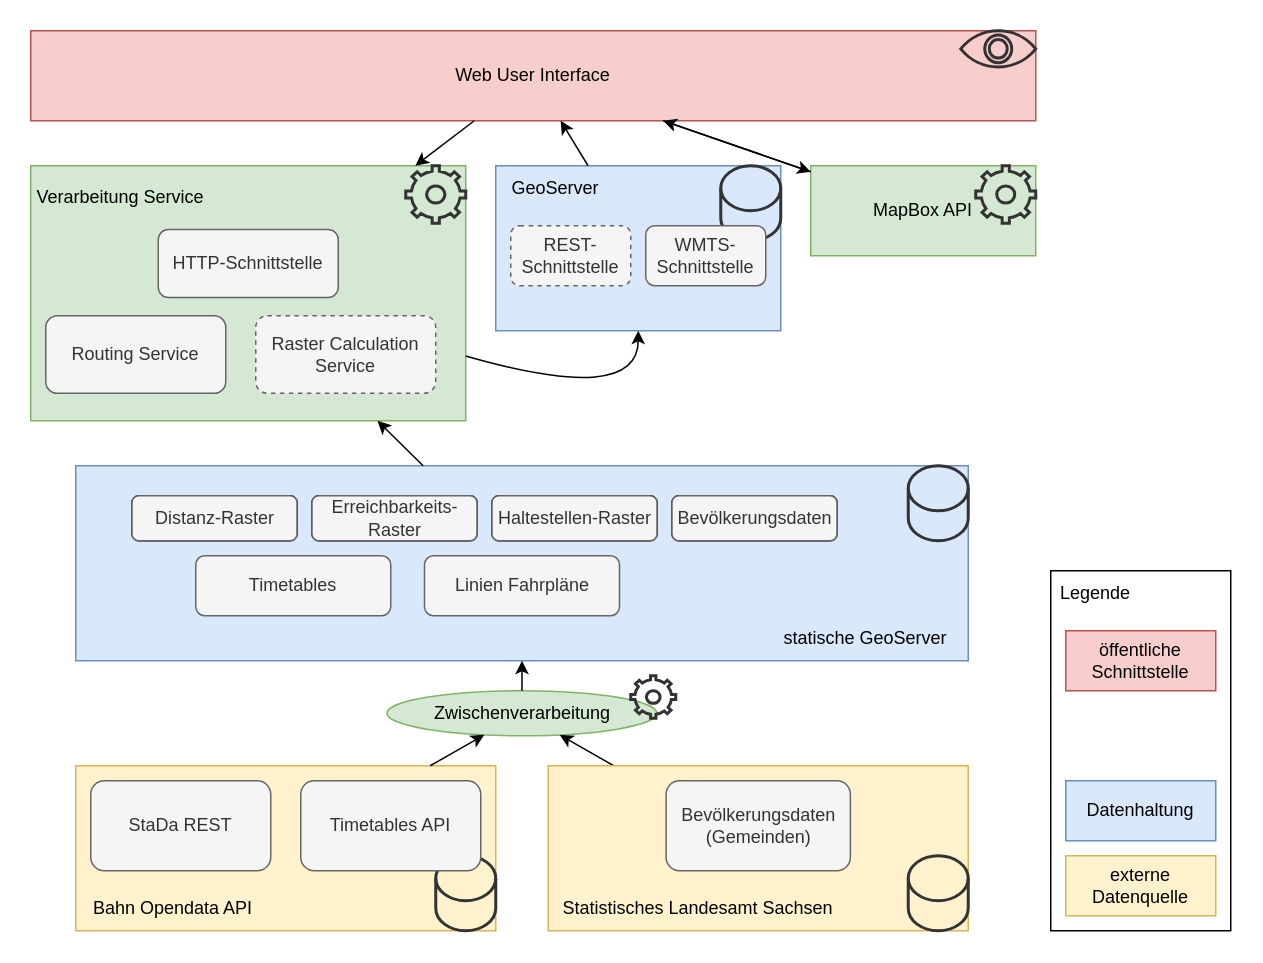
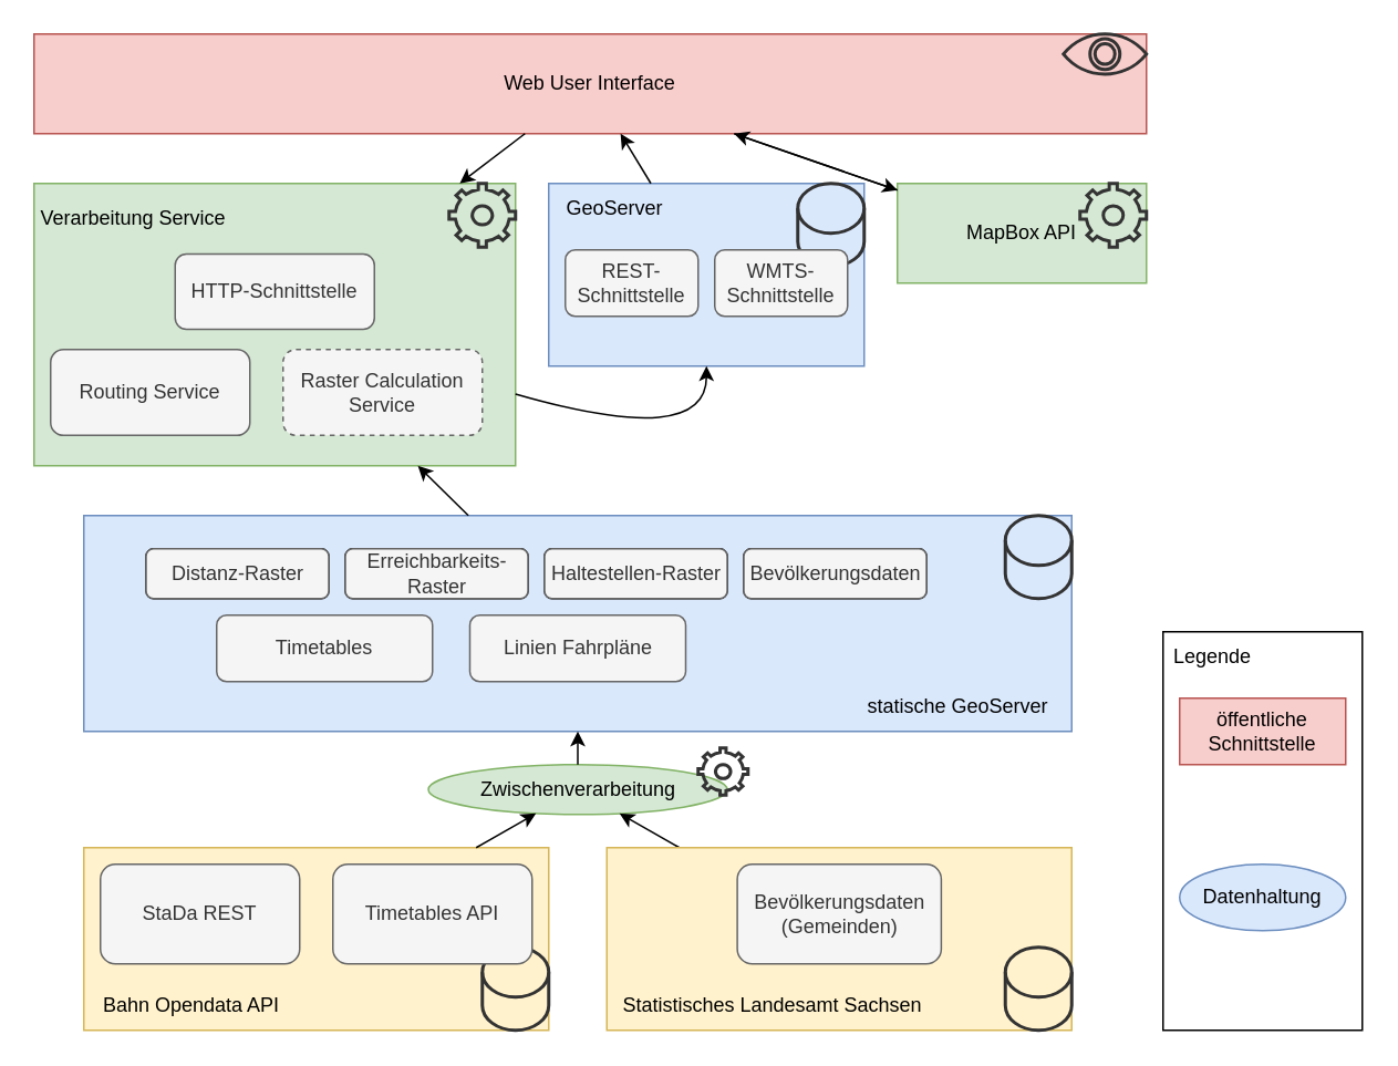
- <mxCell id="35" value="REST-Schnittstelle" style="rounded=1;whiteSpace=wrap;html=1;fillColor=#f5f5f5;fontColor=#333333;strokeColor=#666666;dashed=1;" parent="32" vertex="1"><mxGeometry x="10" y="40" width="80" height="40" as="geometry" /></mxCell>
+ <mxCell id="35" value="REST-Schnittstelle" style="rounded=1;whiteSpace=wrap;html=1;fillColor=#f5f5f5;fontColor=#333333;strokeColor=#666666;" parent="32" vertex="1"><mxGeometry x="10" y="40" width="80" height="40" as="geometry" /></mxCell>
- <mxCell id="55" value="Datenhaltung" style="rounded=0;whiteSpace=wrap;html=1;fillColor=#dae8fc;strokeColor=#6c8ebf;" vertex="1" parent="52"><mxGeometry x="10" y="140" width="100" height="40" as="geometry" /></mxCell>
+ <mxCell id="55" value="Datenhaltung" style="ellipse;whiteSpace=wrap;html=1;fillColor=#dae8fc;strokeColor=#6c8ebf;" vertex="1" parent="52"><mxGeometry x="10" y="140" width="100" height="40" as="geometry" /></mxCell>
- <mxCell id="56" value="externe Datenquelle" style="rounded=0;whiteSpace=wrap;html=1;fillColor=#fff2cc;strokeColor=#d6b656;" vertex="1" parent="52"><mxGeometry x="10" y="190" width="100" height="40" as="geometry" /></mxCell>
